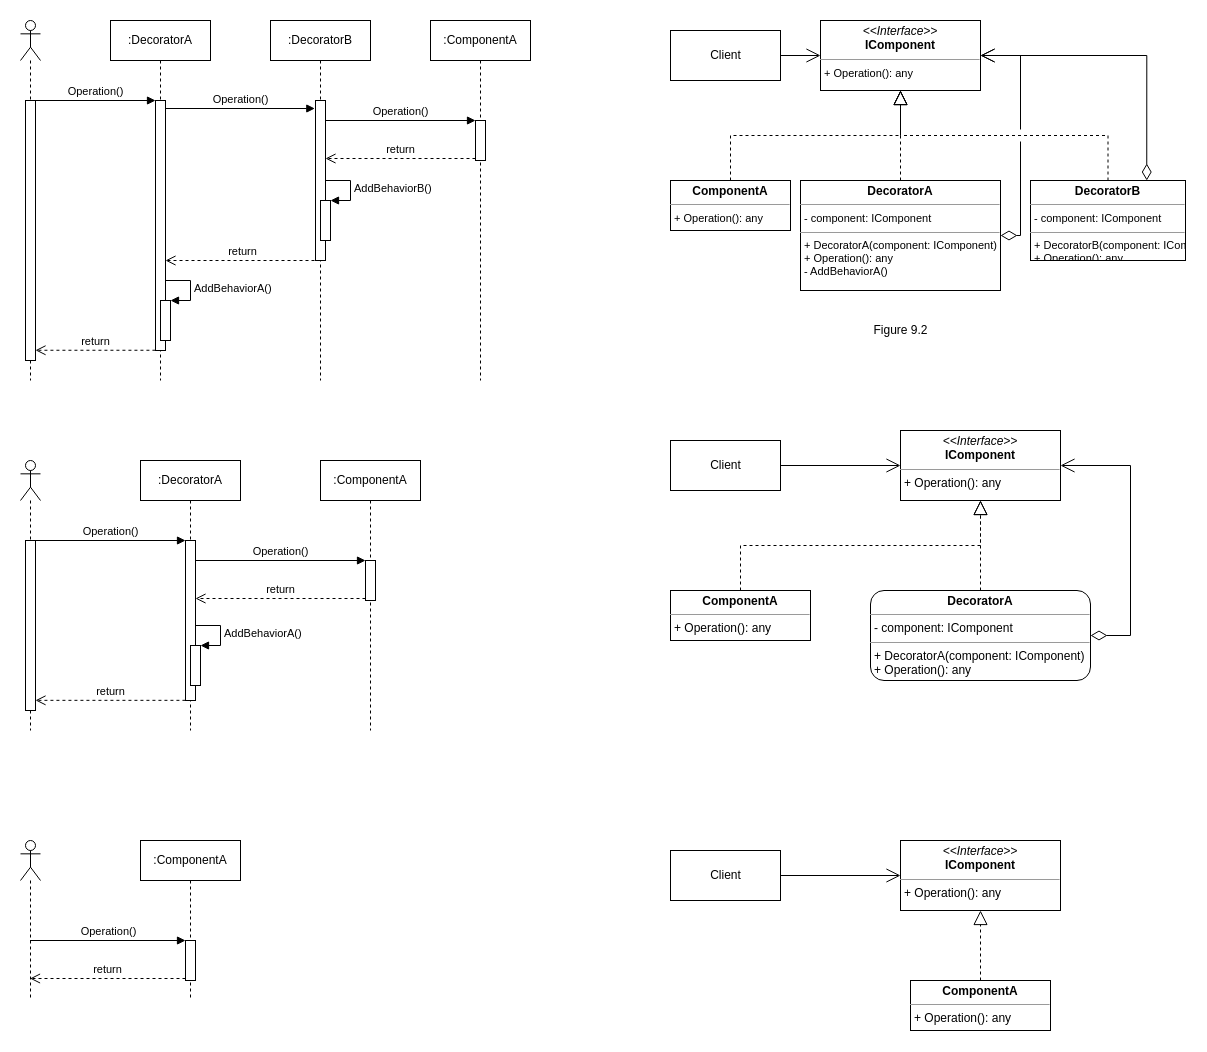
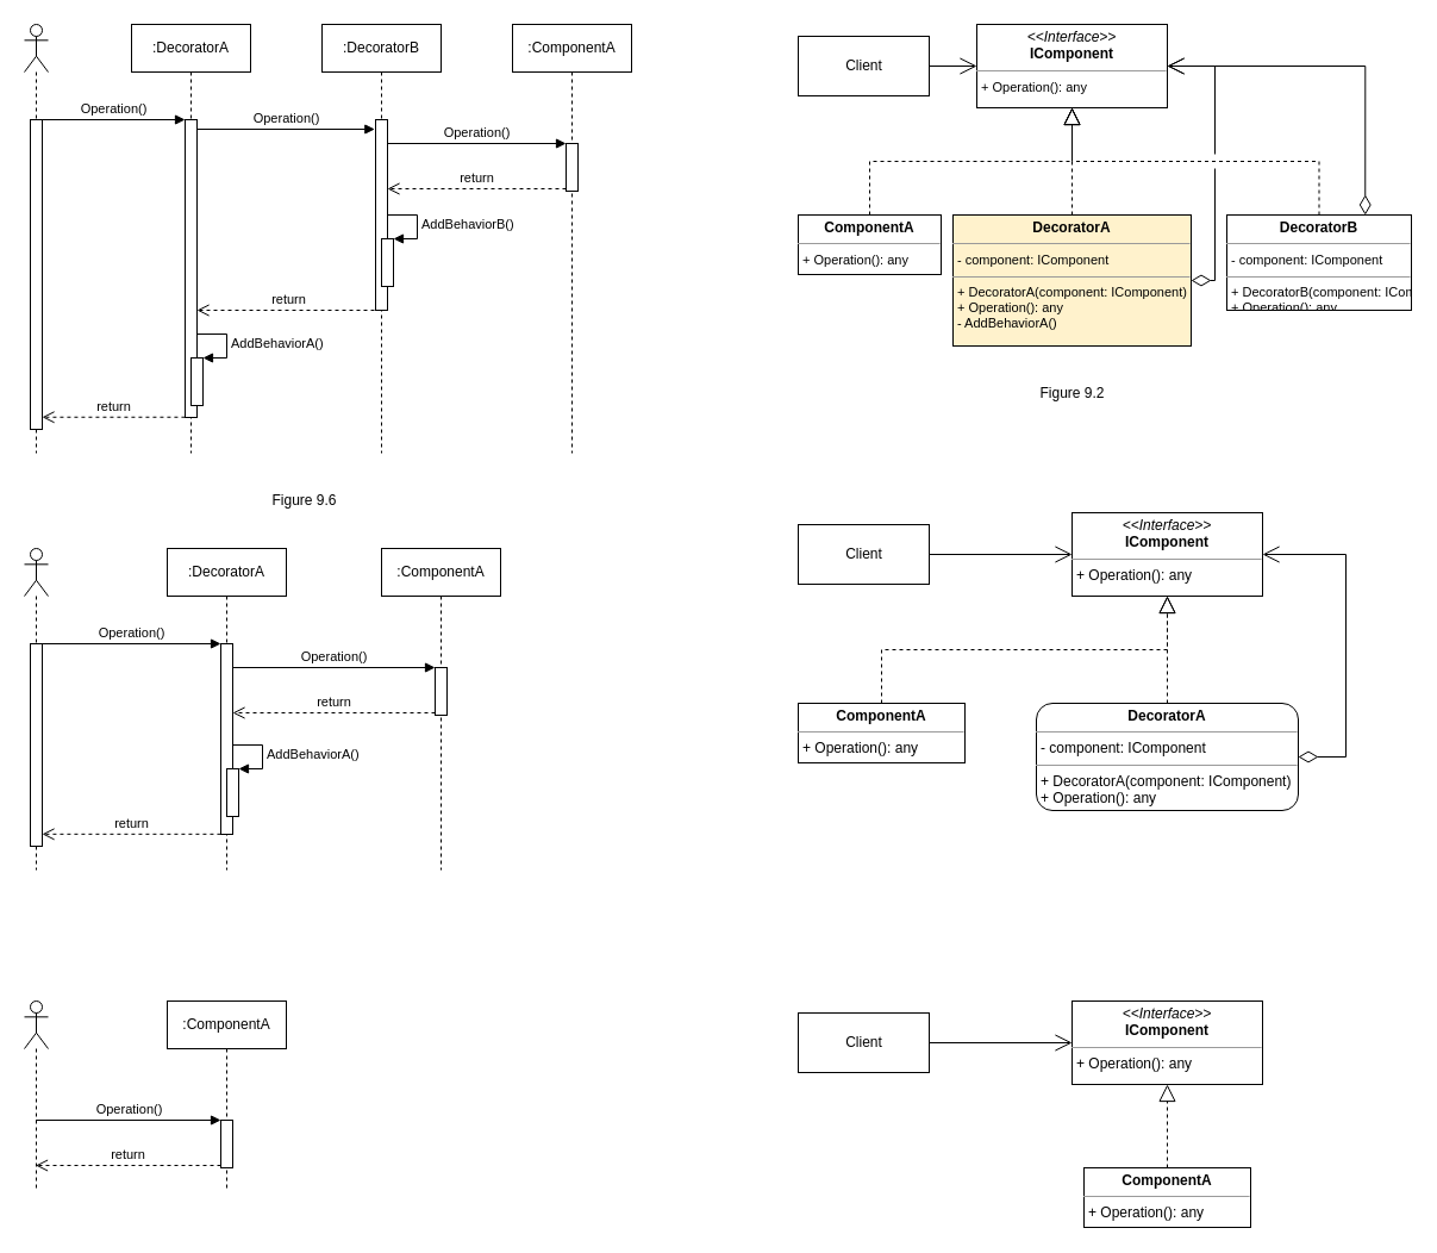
- <mxCell id="28" value="&lt;p style=&quot;margin: 0px ; margin-top: 4px ; text-align: center&quot;&gt;&lt;b&gt;DecoratorA&lt;/b&gt;&lt;/p&gt;&lt;hr size=&quot;1&quot;&gt;&lt;p style=&quot;margin: 0px ; margin-left: 4px&quot;&gt;&lt;font style=&quot;font-size: 11px&quot;&gt;- component: IComponent&lt;/font&gt;&lt;/p&gt;&lt;hr size=&quot;1&quot;&gt;&lt;p style=&quot;margin: 0px 0px 0px 4px ; font-size: 11px&quot;&gt;&lt;font style=&quot;font-size: 11px&quot;&gt;+ DecoratorA(component: IComponent)&lt;/font&gt;&lt;/p&gt;&lt;p style=&quot;margin: 0px 0px 0px 4px ; font-size: 11px&quot;&gt;&lt;font style=&quot;font-size: 11px&quot;&gt;+ Operation(): any&lt;/font&gt;&lt;/p&gt;&lt;p style=&quot;margin: 0px 0px 0px 4px ; font-size: 11px&quot;&gt;&lt;font style=&quot;font-size: 11px&quot;&gt;- AddBehaviorA()&lt;/font&gt;&lt;/p&gt;" style="verticalAlign=top;align=left;overflow=fill;fontSize=12;fontFamily=Helvetica;html=1;" parent="1" vertex="1"><mxGeometry x="800" y="180" width="200" height="110" as="geometry" /></mxCell>
+ <mxCell id="28" value="&lt;p style=&quot;margin: 0px ; margin-top: 4px ; text-align: center&quot;&gt;&lt;b&gt;DecoratorA&lt;/b&gt;&lt;/p&gt;&lt;hr size=&quot;1&quot;&gt;&lt;p style=&quot;margin: 0px ; margin-left: 4px&quot;&gt;&lt;font style=&quot;font-size: 11px&quot;&gt;- component: IComponent&lt;/font&gt;&lt;/p&gt;&lt;hr size=&quot;1&quot;&gt;&lt;p style=&quot;margin: 0px 0px 0px 4px ; font-size: 11px&quot;&gt;&lt;font style=&quot;font-size: 11px&quot;&gt;+ DecoratorA(component: IComponent)&lt;/font&gt;&lt;/p&gt;&lt;p style=&quot;margin: 0px 0px 0px 4px ; font-size: 11px&quot;&gt;&lt;font style=&quot;font-size: 11px&quot;&gt;+ Operation(): any&lt;/font&gt;&lt;/p&gt;&lt;p style=&quot;margin: 0px 0px 0px 4px ; font-size: 11px&quot;&gt;&lt;font style=&quot;font-size: 11px&quot;&gt;- AddBehaviorA()&lt;/font&gt;&lt;/p&gt;" style="verticalAlign=top;align=left;overflow=fill;fontSize=12;fontFamily=Helvetica;html=1;fillColor=#fff2cc;" parent="1" vertex="1"><mxGeometry x="800" y="180" width="200" height="110" as="geometry" /></mxCell>
+ <mxCell id="62" value="Figure 9.6" style="text;html=1;align=center;verticalAlign=middle;resizable=0;points=[];autosize=1;fontSize=12;" parent="1" vertex="1"><mxGeometry x="220" y="410" width="70" height="20" as="geometry" /></mxCell>
